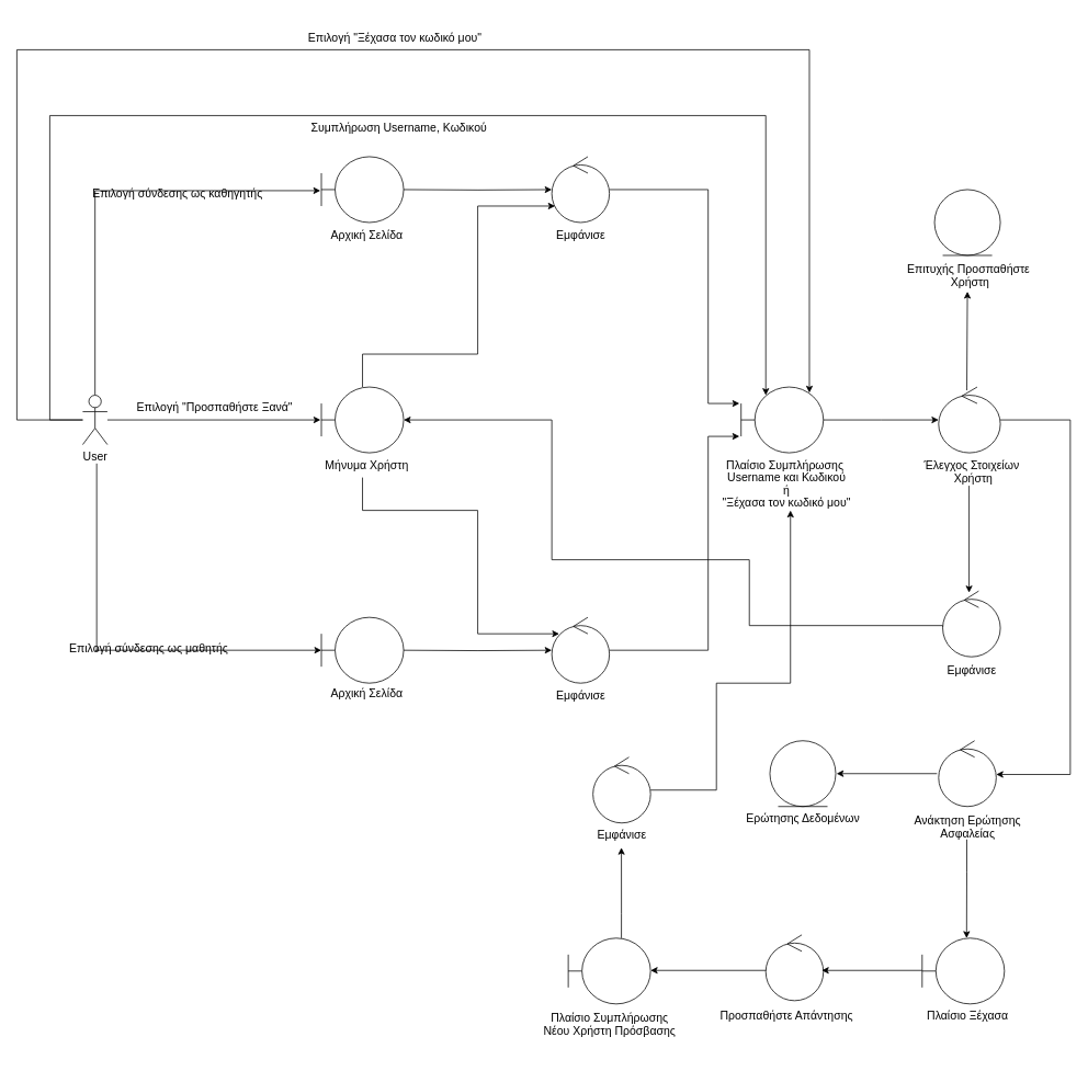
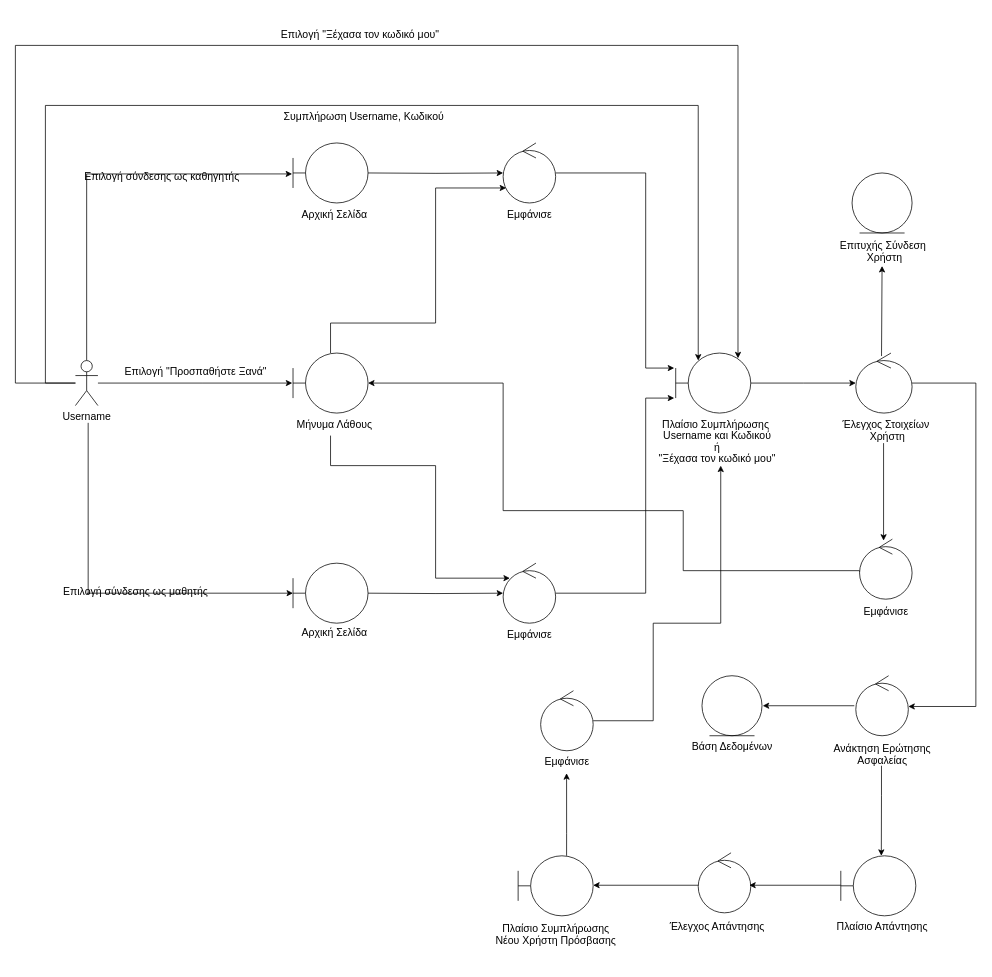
- <mxCell id="36" value="&lt;p style=&quot;line-height: 120%;&quot;&gt;&lt;span style=&quot;font-size: 14px;&quot;&gt;Επιτυχής Προσπαθήστε&amp;nbsp;&lt;br&gt;Χρήστη&lt;/span&gt;&lt;/p&gt;" style="text;html=1;align=center;verticalAlign=middle;resizable=0;points=[];autosize=1;strokeColor=none;fillColor=none;" parent="1" vertex="1"><mxGeometry x="1107.5" y="300" width="140" height="70" as="geometry" /></mxCell>
+ <mxCell id="36" value="&lt;p style=&quot;line-height: 120%;&quot;&gt;&lt;span style=&quot;font-size: 14px;&quot;&gt;Επιτυχής Σύνδεση&amp;nbsp;&lt;br&gt;Χρήστη&lt;/span&gt;&lt;/p&gt;" style="text;html=1;align=center;verticalAlign=middle;resizable=0;points=[];autosize=1;strokeColor=none;fillColor=none;" parent="1" vertex="1"><mxGeometry x="1107.5" y="300" width="140" height="70" as="geometry" /></mxCell>
- <mxCell id="3" value="&lt;span style=&quot;font-size: 14px;&quot;&gt;User&lt;/span&gt;" style="shape=umlActor;verticalLabelPosition=bottom;verticalAlign=top;html=1;" parent="1" vertex="1"><mxGeometry x="100" y="480" width="30" height="60" as="geometry" /></mxCell>
+ <mxCell id="3" value="&lt;span style=&quot;font-size: 14px;&quot;&gt;Username&lt;/span&gt;" style="shape=umlActor;verticalLabelPosition=bottom;verticalAlign=top;html=1;" parent="1" vertex="1"><mxGeometry x="100" y="480" width="30" height="60" as="geometry" /></mxCell>
- <mxCell id="15" value="&lt;p style=&quot;line-height: 120%;&quot;&gt;&lt;font style=&quot;font-size: 14px;&quot;&gt;Μήνυμα Χρήστη&lt;/font&gt;&lt;/p&gt;" style="text;html=1;align=center;verticalAlign=middle;resizable=0;points=[];autosize=1;strokeColor=none;fillColor=none;" parent="1" vertex="1"><mxGeometry x="385" y="540" width="120" height="50" as="geometry" /></mxCell>
+ <mxCell id="15" value="&lt;p style=&quot;line-height: 120%;&quot;&gt;&lt;font style=&quot;font-size: 14px;&quot;&gt;Μήνυμα Λάθους&lt;/font&gt;&lt;/p&gt;" style="text;html=1;align=center;verticalAlign=middle;resizable=0;points=[];autosize=1;strokeColor=none;fillColor=none;" parent="1" vertex="1"><mxGeometry x="385" y="540" width="120" height="50" as="geometry" /></mxCell>
- <mxCell id="45" value="&lt;p style=&quot;line-height: 120%;&quot;&gt;&lt;span style=&quot;font-size: 14px;&quot;&gt;Ερώτησης Δεδομένων&lt;/span&gt;&lt;/p&gt;" style="text;html=1;align=center;verticalAlign=middle;resizable=0;points=[];autosize=1;strokeColor=none;fillColor=none;" parent="1" vertex="1"><mxGeometry x="910" y="970" width="130" height="50" as="geometry" /></mxCell>
+ <mxCell id="45" value="&lt;p style=&quot;line-height: 120%;&quot;&gt;&lt;span style=&quot;font-size: 14px;&quot;&gt;Βάση Δεδομένων&lt;/span&gt;&lt;/p&gt;" style="text;html=1;align=center;verticalAlign=middle;resizable=0;points=[];autosize=1;strokeColor=none;fillColor=none;" parent="1" vertex="1"><mxGeometry x="910" y="970" width="130" height="50" as="geometry" /></mxCell>
- <mxCell id="51" value="&lt;p style=&quot;line-height: 120%;&quot;&gt;&lt;span style=&quot;font-size: 14px;&quot;&gt;Προσπαθήστε Απάντησης&lt;/span&gt;&lt;/p&gt;" style="text;html=1;align=center;verticalAlign=middle;resizable=0;points=[];autosize=1;strokeColor=none;fillColor=none;" parent="1" vertex="1"><mxGeometry x="880" y="1210" width="150" height="50" as="geometry" /></mxCell>
+ <mxCell id="51" value="&lt;p style=&quot;line-height: 120%;&quot;&gt;&lt;span style=&quot;font-size: 14px;&quot;&gt;Έλεγχος Απάντησης&lt;/span&gt;&lt;/p&gt;" style="text;html=1;align=center;verticalAlign=middle;resizable=0;points=[];autosize=1;strokeColor=none;fillColor=none;" parent="1" vertex="1"><mxGeometry x="880" y="1210" width="150" height="50" as="geometry" /></mxCell>
- <mxCell id="49" value="&lt;p style=&quot;line-height: 120%;&quot;&gt;&lt;span style=&quot;font-size: 14px;&quot;&gt;Πλαίσιο Ξέχασα&lt;br&gt;&lt;/span&gt;&lt;/p&gt;" style="text;html=1;align=center;verticalAlign=middle;resizable=0;points=[];autosize=1;strokeColor=none;fillColor=none;spacingBottom=0;strokeWidth=0;" parent="1" vertex="1"><mxGeometry x="1105" y="1210" width="140" height="50" as="geometry" /></mxCell>
+ <mxCell id="49" value="&lt;p style=&quot;line-height: 120%;&quot;&gt;&lt;span style=&quot;font-size: 14px;&quot;&gt;Πλαίσιο Απάντησης&lt;br&gt;&lt;/span&gt;&lt;/p&gt;" style="text;html=1;align=center;verticalAlign=middle;resizable=0;points=[];autosize=1;strokeColor=none;fillColor=none;spacingBottom=0;strokeWidth=0;" parent="1" vertex="1"><mxGeometry x="1105" y="1210" width="140" height="50" as="geometry" /></mxCell>
